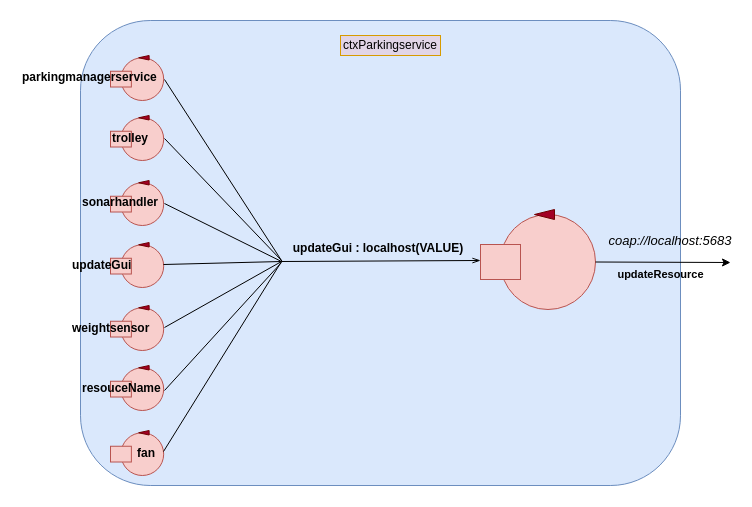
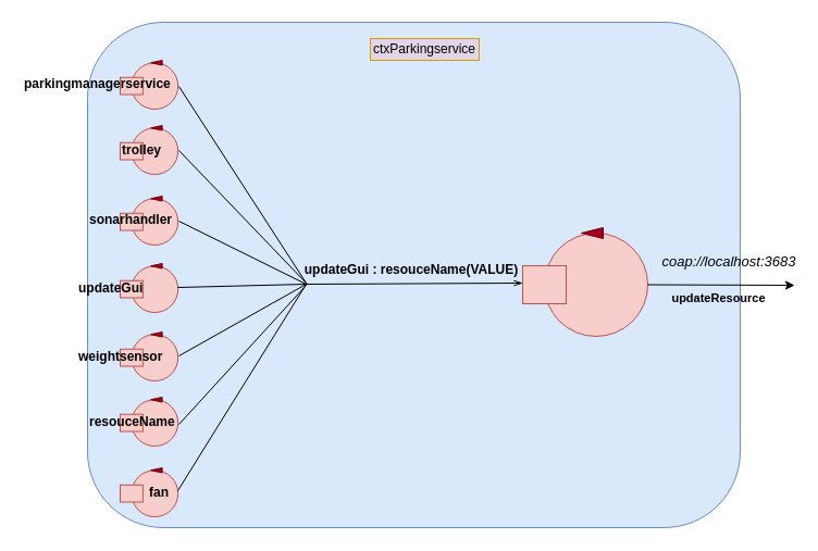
- <mxCell id="54" value="&lt;i style=&quot;font-weight: normal&quot;&gt;&lt;font style=&quot;font-size: 13px&quot;&gt;coap://localhost:5683&lt;/font&gt;&lt;/i&gt;" style="text;html=1;strokeColor=none;fillColor=none;align=center;verticalAlign=middle;whiteSpace=wrap;rounded=0;labelBackgroundColor=none;fontStyle=1" vertex="1" parent="1"><mxGeometry x="640" y="225" width="60" height="30" as="geometry" /></mxCell>
+ <mxCell id="54" value="&lt;i style=&quot;font-weight: normal&quot;&gt;&lt;font style=&quot;font-size: 13px&quot;&gt;coap://localhost:3683&lt;/font&gt;&lt;/i&gt;" style="text;html=1;strokeColor=none;fillColor=none;align=center;verticalAlign=middle;whiteSpace=wrap;rounded=0;labelBackgroundColor=none;fontStyle=1" vertex="1" parent="1"><mxGeometry x="640" y="225" width="60" height="30" as="geometry" /></mxCell>
- <mxCell id="7" value="&lt;b&gt;updateGui : localhost(VALUE)&lt;/b&gt;" style="text;html=1;strokeColor=none;fillColor=none;align=center;verticalAlign=middle;whiteSpace=wrap;rounded=0;" vertex="1" parent="1"><mxGeometry x="278" y="233" width="200" height="30" as="geometry" /></mxCell>
+ <mxCell id="7" value="&lt;b&gt;updateGui : resouceName(VALUE)&lt;/b&gt;" style="text;html=1;strokeColor=none;fillColor=none;align=center;verticalAlign=middle;whiteSpace=wrap;rounded=0;" vertex="1" parent="1"><mxGeometry x="278" y="233" width="200" height="30" as="geometry" /></mxCell>
